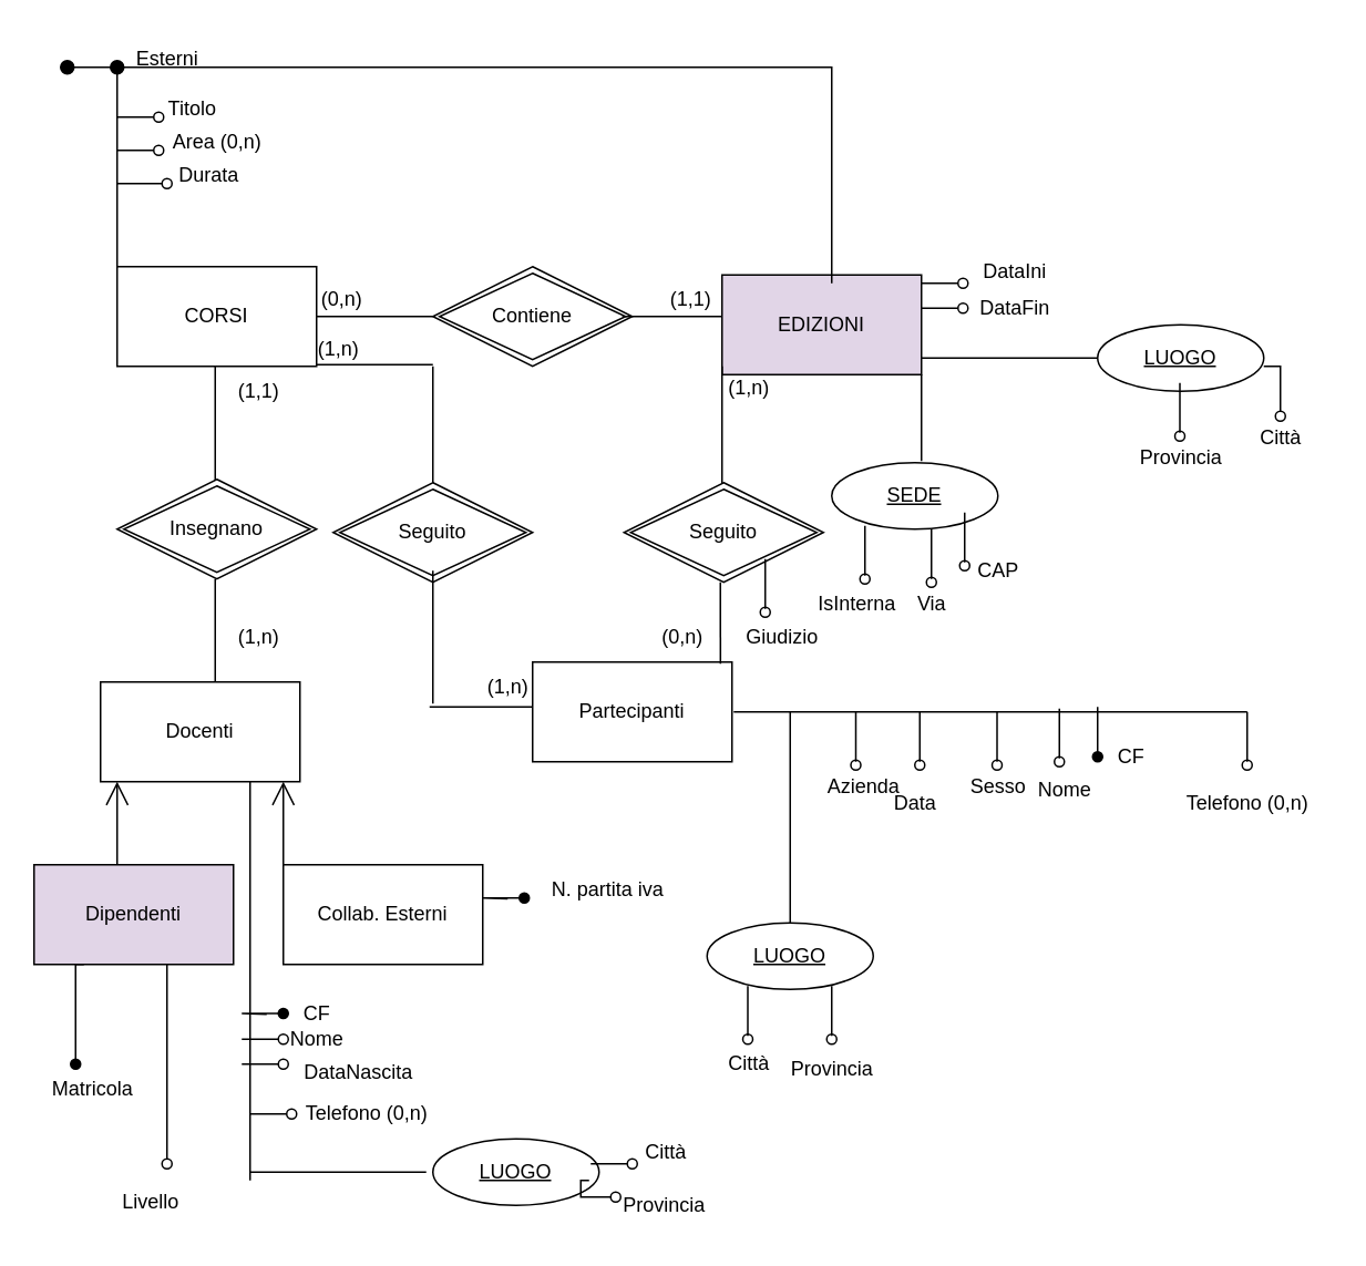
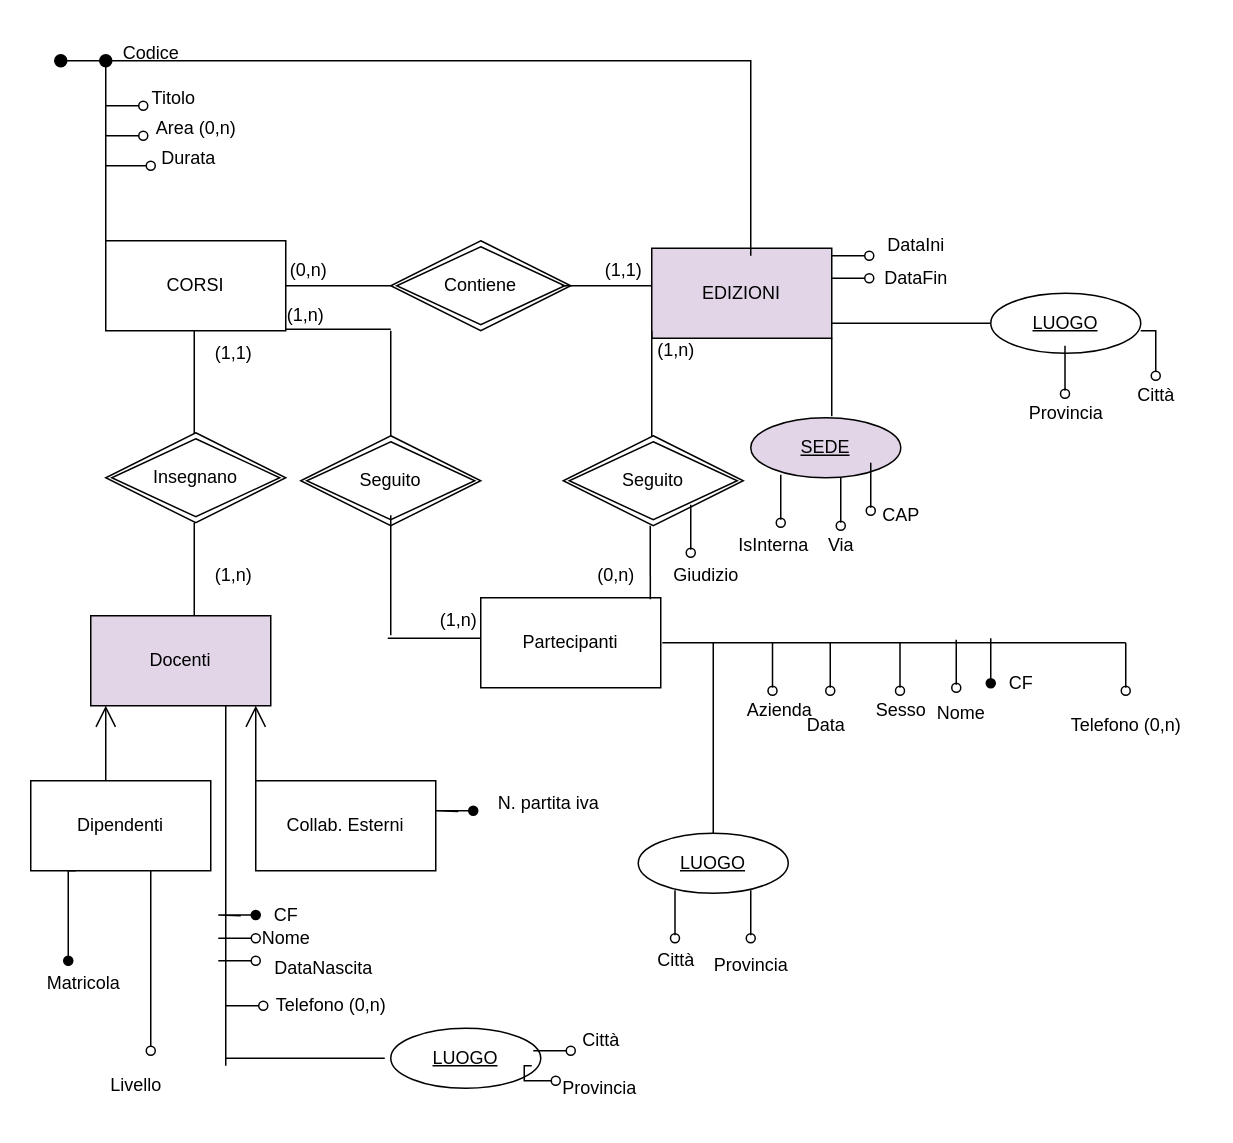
- <mxCell id="3" value="Esterni" style="text;html=1;align=center;verticalAlign=middle;resizable=0;points=[];autosize=1;strokeColor=none;fillColor=none;" vertex="1" parent="1"><mxGeometry x="70" y="20" width="60" height="30" as="geometry" /></mxCell>
+ <mxCell id="3" value="Codice" style="text;html=1;align=center;verticalAlign=middle;resizable=0;points=[];autosize=1;strokeColor=none;fillColor=none;" vertex="1" parent="1"><mxGeometry x="70" y="20" width="60" height="30" as="geometry" /></mxCell>
- <mxCell id="28" value="SEDE" style="ellipse;whiteSpace=wrap;html=1;align=center;fontStyle=4;" vertex="1" parent="1"><mxGeometry x="500" y="278" width="100" height="40" as="geometry" /></mxCell>
+ <mxCell id="28" value="SEDE" style="ellipse;whiteSpace=wrap;html=1;align=center;fontStyle=4;fillColor=#e1d5e7;" vertex="1" parent="1"><mxGeometry x="500" y="278" width="100" height="40" as="geometry" /></mxCell>
- <mxCell id="39" value="Docenti" style="rounded=0;whiteSpace=wrap;html=1;" vertex="1" parent="1"><mxGeometry x="60" y="410" width="120" height="60" as="geometry" /></mxCell>
+ <mxCell id="39" value="Docenti" style="rounded=0;whiteSpace=wrap;html=1;fillColor=#e1d5e7;" vertex="1" parent="1"><mxGeometry x="60" y="410" width="120" height="60" as="geometry" /></mxCell>
- <mxCell id="41" value="Dipendenti" style="rounded=0;whiteSpace=wrap;html=1;fillColor=#e1d5e7;" vertex="1" parent="1"><mxGeometry y="520" width="120" height="60" as="geometry" x="20" /></mxCell>
+ <mxCell id="41" value="Dipendenti" style="rounded=0;whiteSpace=wrap;html=1;" vertex="1" parent="1"><mxGeometry y="520" width="120" height="60" as="geometry" x="20" /></mxCell>
